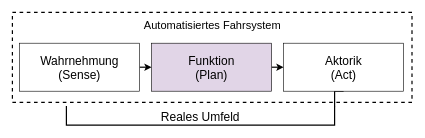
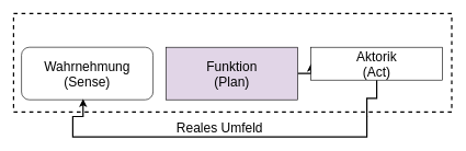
- <mxCell id="11" value="&lt;span class=&quot;markedContent&quot; id=&quot;page36R_mcid9&quot;&gt;&lt;span style=&quot;left: 118.24px ; top: 705.758px ; font-size: 18.4px ; font-family: sans-serif ; transform: scalex(0.95)&quot; dir=&quot;ltr&quot;&gt;Automatisiertes Fahrsystem&lt;/span&gt;&lt;/span&gt;" style="text;html=1;align=center;verticalAlign=middle;resizable=0;points=[];autosize=1;strokeColor=none;fillColor=none;fontSize=20;" parent="1" vertex="1"><mxGeometry x="234" y="26" width="238" height="29" as="geometry" /></mxCell>
- <mxCell id="4" value="&lt;font style=&quot;font-size: 20px&quot;&gt;Wahrnehmung (Sense)&lt;/font&gt;" style="rounded=0;whiteSpace=wrap;html=1;" parent="1" vertex="1"><mxGeometry x="32" y="71.5" width="200" height="80" as="geometry" /></mxCell>
+ <mxCell id="4" value="&lt;font style=&quot;font-size: 20px&quot;&gt;Wahrnehmung (Sense)&lt;/font&gt;" style="whiteSpace=wrap;html=1;rounded=1;" parent="1" vertex="1"><mxGeometry x="32" y="71.5" width="200" height="80" as="geometry" /></mxCell>
- <mxCell id="3" style="edgeStyle=orthogonalEdgeStyle;rounded=0;orthogonalLoop=1;jettySize=auto;html=1;exitX=1;exitY=0.5;exitDx=0;exitDy=0;entryX=0;entryY=0.5;entryDx=0;entryDy=0;fontSize=20;endArrow=classic;endFill=1;strokeWidth=2;" parent="1" source="4" target="6" edge="1"><mxGeometry relative="1" as="geometry" /></mxCell>
- <mxCell id="8" value="&lt;div style=&quot;font-size: 20px&quot;&gt;&lt;font style=&quot;font-size: 20px&quot;&gt;Aktorik &lt;br&gt;&lt;/font&gt;&lt;/div&gt;&lt;div style=&quot;font-size: 20px&quot;&gt;&lt;font style=&quot;font-size: 20px&quot;&gt;(Act)&lt;/font&gt;&lt;/div&gt;" style="rounded=0;whiteSpace=wrap;html=1;allowArrows=0;" parent="1" vertex="1"><mxGeometry x="472" y="71.5" width="200" height="80" as="geometry" /></mxCell>
+ <mxCell id="8" value="&lt;div style=&quot;font-size: 20px&quot;&gt;&lt;font style=&quot;font-size: 20px&quot;&gt;Aktorik &lt;br&gt;&lt;/font&gt;&lt;/div&gt;&lt;div style=&quot;font-size: 20px&quot;&gt;&lt;font style=&quot;font-size: 20px&quot;&gt;(Act)&lt;/font&gt;&lt;/div&gt;" style="rounded=0;whiteSpace=wrap;html=1;allowArrows=0;" parent="1" vertex="1"><mxGeometry x="472" y="71.5" width="200" height="50" as="geometry" /></mxCell>
+ <mxCell id="9" style="edgeStyle=orthogonalEdgeStyle;rounded=0;orthogonalLoop=1;jettySize=auto;html=1;exitX=0;exitY=0;exitDx=0;exitDy=0;entryX=0.468;entryY=0.984;entryDx=0;entryDy=0;entryPerimeter=0;fontSize=20;strokeWidth=2;" parent="1" source="10" target="4" edge="1"><mxGeometry relative="1" as="geometry" /></mxCell>
